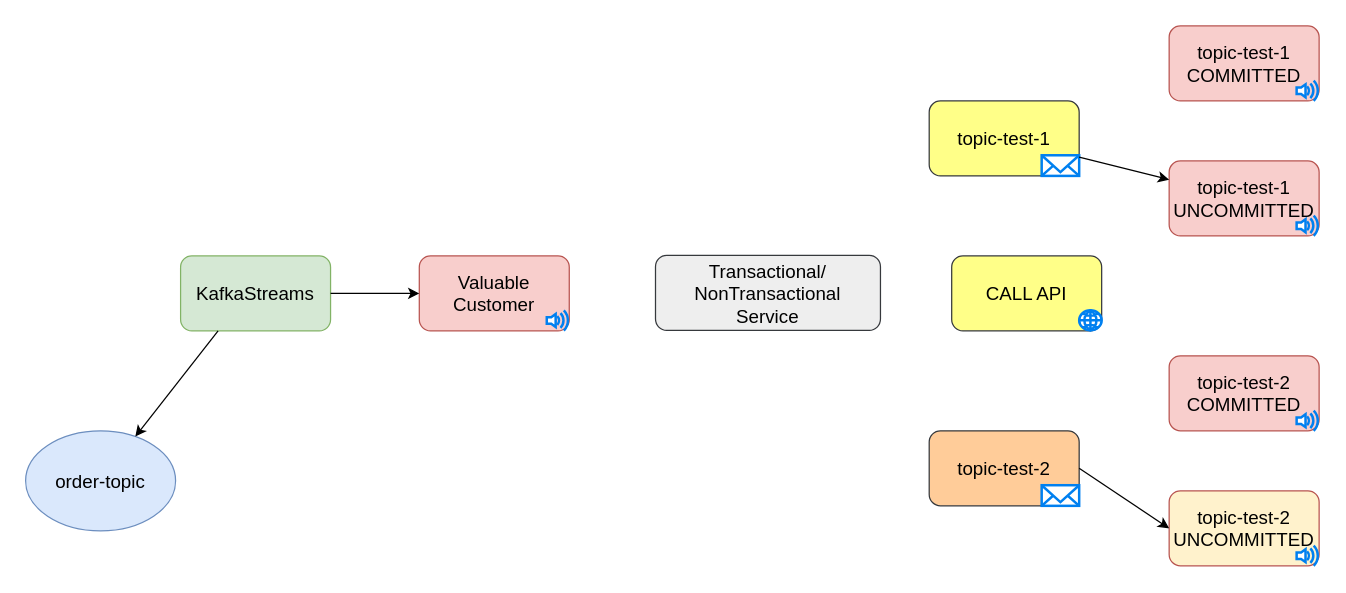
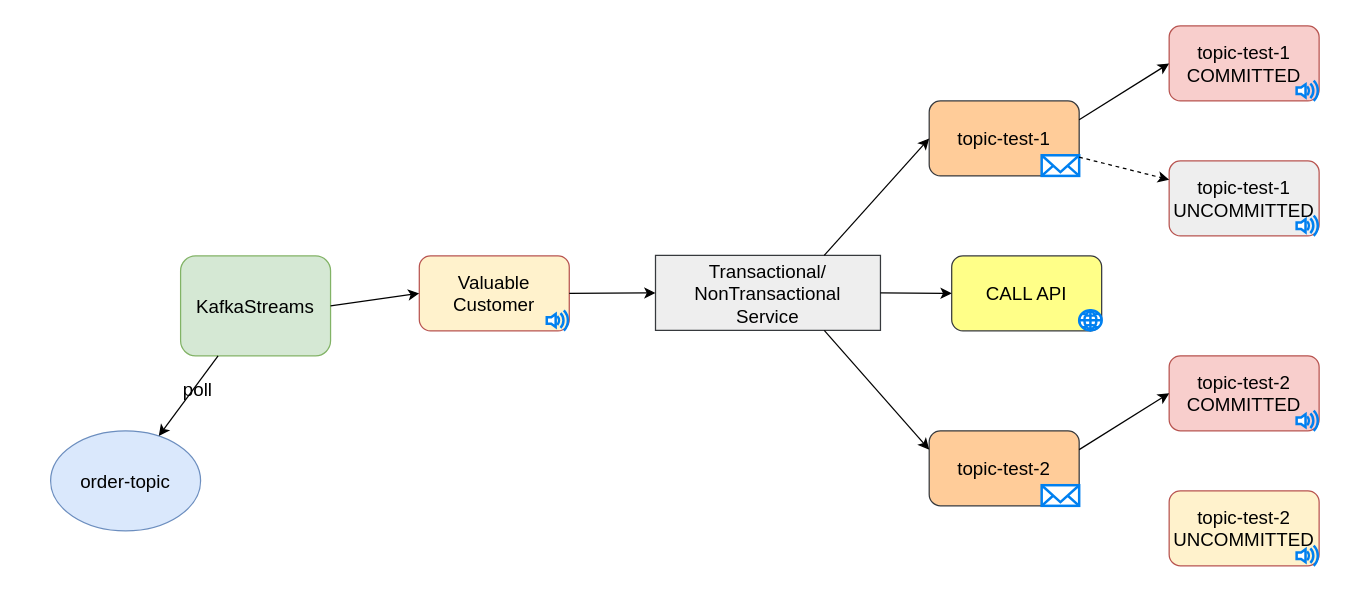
+ <mxCell id="19" value="" style="endArrow=classic;html=1;rounded=0;fontSize=15;entryX=0;entryY=0.5;entryDx=0;entryDy=0;exitX=1;exitY=0.25;exitDx=0;exitDy=0;" edge="1" parent="1" source="9" target="15"><mxGeometry width="50" height="50" relative="1" as="geometry"><mxPoint x="815" y="82" as="sourcePoint" /><mxPoint x="865" y="32" as="targetPoint" /></mxGeometry></mxCell>
- <mxCell id="9" value="topic-test-1" style="rounded=1;whiteSpace=wrap;html=1;shadow=0;glass=0;labelBorderColor=none;sketch=0;fontSize=15;fillColor=#ffff88;strokeColor=#36393d;" vertex="1" parent="1"><mxGeometry x="743" y="80" width="120" height="60" as="geometry" /></mxCell>
+ <mxCell id="9" value="topic-test-1" style="rounded=1;whiteSpace=wrap;html=1;shadow=0;glass=0;labelBorderColor=none;sketch=0;fontSize=15;fillColor=#ffcc99;strokeColor=#36393d;" vertex="1" parent="1"><mxGeometry x="743" y="80" width="120" height="60" as="geometry" /></mxCell>
- <mxCell id="20" value="" style="endArrow=classic;html=1;rounded=0;fontSize=15;entryX=0;entryY=0.25;entryDx=0;entryDy=0;exitX=1;exitY=0.75;exitDx=0;exitDy=0;" edge="1" parent="1" source="9" target="16"><mxGeometry width="50" height="50" relative="1" as="geometry"><mxPoint x="875" y="107" as="sourcePoint" /><mxPoint x="947" y="62" as="targetPoint" /></mxGeometry></mxCell>
+ <mxCell id="20" value="" style="endArrow=classic;html=1;rounded=0;fontSize=15;entryX=0;entryY=0.25;entryDx=0;entryDy=0;exitX=1;exitY=0.75;exitDx=0;exitDy=0;dashed=1;" edge="1" parent="1" source="9" target="16"><mxGeometry width="50" height="50" relative="1" as="geometry"><mxPoint x="875" y="107" as="sourcePoint" /><mxPoint x="947" y="62" as="targetPoint" /></mxGeometry></mxCell>
- <mxCell id="16" value="topic-test-1&lt;br&gt;UNCOMMITTED" style="rounded=1;whiteSpace=wrap;html=1;fillColor=#f8cecc;strokeColor=#b85450;fontSize=15;labelBorderColor=none;glass=0;shadow=0;sketch=0;" vertex="1" parent="1"><mxGeometry x="935" y="128" width="120" height="60" as="geometry" /></mxCell>
+ <mxCell id="16" value="topic-test-1&lt;br&gt;UNCOMMITTED" style="rounded=1;whiteSpace=wrap;html=1;fillColor=#eeeeee;strokeColor=#b85450;fontSize=15;labelBorderColor=none;glass=0;shadow=0;sketch=0;" vertex="1" parent="1"><mxGeometry x="935" y="128" width="120" height="60" as="geometry" /></mxCell>
+ <mxCell id="29" value="" style="endArrow=classic;html=1;rounded=0;fontSize=15;entryX=0;entryY=0.5;entryDx=0;entryDy=0;exitX=0.75;exitY=0;exitDx=0;exitDy=0;" edge="1" parent="1" source="27" target="9"><mxGeometry width="50" height="50" relative="1" as="geometry"><mxPoint x="608" y="190" as="sourcePoint" /><mxPoint x="658" y="140" as="targetPoint" /></mxGeometry></mxCell>
- <mxCell id="2" value="KafkaStreams" style="rounded=1;whiteSpace=wrap;html=1;fillColor=#d5e8d4;strokeColor=#82b366;fontSize=15;" vertex="1" parent="1"><mxGeometry x="144" y="204" width="120" height="60" as="geometry" /></mxCell>
+ <mxCell id="2" value="KafkaStreams" style="rounded=1;whiteSpace=wrap;html=1;fillColor=#d5e8d4;strokeColor=#82b366;fontSize=15;" vertex="1" parent="1"><mxGeometry x="144" y="204" width="120" height="80" as="geometry" /></mxCell>
- <mxCell id="6" value="Valuable&lt;br&gt;Customer" style="rounded=1;whiteSpace=wrap;html=1;fillColor=#f8cecc;strokeColor=#b85450;fontSize=15;labelBorderColor=none;glass=0;shadow=0;sketch=0;" vertex="1" parent="1"><mxGeometry x="335" y="204" width="120" height="60" as="geometry" /></mxCell>
+ <mxCell id="6" value="Valuable&lt;br&gt;Customer" style="rounded=1;whiteSpace=wrap;html=1;fillColor=#fff2cc;strokeColor=#b85450;fontSize=15;labelBorderColor=none;glass=0;shadow=0;sketch=0;" vertex="1" parent="1"><mxGeometry x="335" y="204" width="120" height="60" as="geometry" /></mxCell>
+ <mxCell id="28" value="" style="endArrow=classic;html=1;rounded=0;fontSize=15;entryX=0;entryY=0.5;entryDx=0;entryDy=0;exitX=1;exitY=0.5;exitDx=0;exitDy=0;" edge="1" parent="1" source="6" target="27"><mxGeometry width="50" height="50" relative="1" as="geometry"><mxPoint x="464" y="214" as="sourcePoint" /><mxPoint x="514" y="164" as="targetPoint" /></mxGeometry></mxCell>
- <mxCell id="27" value="Transactional/&lt;br&gt;NonTransactional&lt;br&gt;Service" style="rounded=1;whiteSpace=wrap;html=1;fillColor=#eeeeee;strokeColor=#36393d;fontSize=15;labelBorderColor=none;glass=0;shadow=0;sketch=0;" vertex="1" parent="1"><mxGeometry x="524" y="203.6" width="180" height="60" as="geometry" /></mxCell>
+ <mxCell id="27" value="Transactional/&lt;br&gt;NonTransactional&lt;br&gt;Service" style="whiteSpace=wrap;html=1;fillColor=#eeeeee;strokeColor=#36393d;fontSize=15;labelBorderColor=none;glass=0;shadow=0;sketch=0;rounded=0;" vertex="1" parent="1"><mxGeometry x="524" y="203.6" width="180" height="60" as="geometry" /></mxCell>
+ <mxCell id="31" value="" style="endArrow=classic;html=1;rounded=0;fontSize=15;entryX=0;entryY=0.5;entryDx=0;entryDy=0;exitX=1;exitY=0.5;exitDx=0;exitDy=0;" edge="1" parent="1" source="27" target="11"><mxGeometry width="50" height="50" relative="1" as="geometry"><mxPoint x="596" y="370" as="sourcePoint" /><mxPoint x="646" y="320" as="targetPoint" /></mxGeometry></mxCell>
+ <mxCell id="30" value="" style="endArrow=classic;html=1;rounded=0;fontSize=15;entryX=0;entryY=0.25;entryDx=0;entryDy=0;exitX=0.75;exitY=1;exitDx=0;exitDy=0;" edge="1" parent="1" source="27" target="10"><mxGeometry width="50" height="50" relative="1" as="geometry"><mxPoint x="671" y="215.6" as="sourcePoint" /><mxPoint x="755" y="122" as="targetPoint" /></mxGeometry></mxCell>
+ <mxCell id="5" value="poll" style="text;html=1;strokeColor=none;fillColor=none;align=center;verticalAlign=middle;whiteSpace=wrap;rounded=0;fontSize=15;" vertex="1" parent="1"><mxGeometry x="128" y="296" width="60" height="30" as="geometry" /></mxCell>
+ <mxCell id="21" value="" style="endArrow=classic;html=1;rounded=0;fontSize=15;entryX=0;entryY=0.5;entryDx=0;entryDy=0;exitX=1;exitY=0.25;exitDx=0;exitDy=0;" edge="1" parent="1" source="10" target="17"><mxGeometry width="50" height="50" relative="1" as="geometry"><mxPoint x="875" y="370" as="sourcePoint" /><mxPoint x="925" y="320" as="targetPoint" /></mxGeometry></mxCell>
- <mxCell id="3" value="order-topic" style="ellipse;whiteSpace=wrap;html=1;fillColor=#dae8fc;strokeColor=#6c8ebf;fontSize=15;" vertex="1" parent="1"><mxGeometry x="20" y="344" width="120" height="80" as="geometry" /></mxCell>
+ <mxCell id="3" value="order-topic" style="ellipse;whiteSpace=wrap;html=1;fillColor=#dae8fc;strokeColor=#6c8ebf;fontSize=15;" vertex="1" parent="1"><mxGeometry x="40" y="344" width="120" height="80" as="geometry" /></mxCell>
- <mxCell id="22" value="" style="endArrow=classic;html=1;rounded=0;fontSize=15;exitX=1;exitY=0.5;exitDx=0;exitDy=0;entryX=0;entryY=0.5;entryDx=0;entryDy=0;" edge="1" parent="1" source="10" target="18"><mxGeometry width="50" height="50" relative="1" as="geometry"><mxPoint x="827" y="538" as="sourcePoint" /><mxPoint x="877" y="488" as="targetPoint" /></mxGeometry></mxCell>
